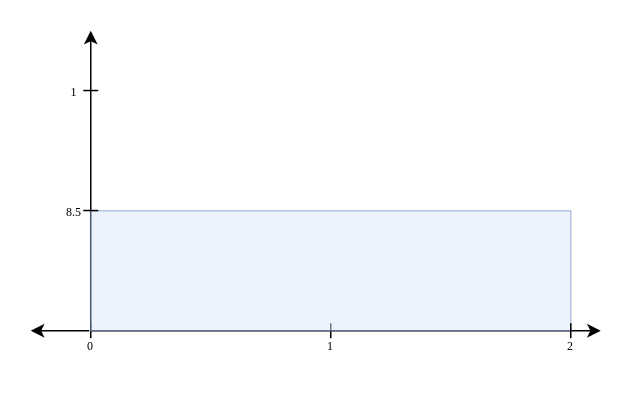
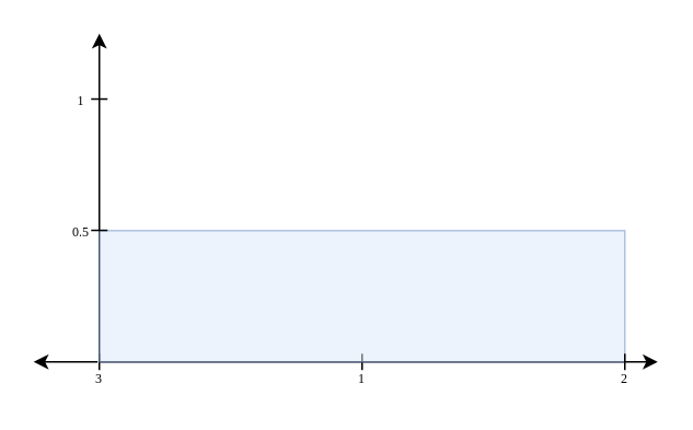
- <mxCell id="12" value="8.5" style="text;html=1;strokeColor=none;fillColor=none;align=center;verticalAlign=middle;whiteSpace=wrap;rounded=0;fontFamily=Lucida Console;fontSize=8;" vertex="1" parent="1"><mxGeometry x="39" y="126" width="20" height="30" as="geometry" /></mxCell>
+ <mxCell id="12" value="0.5" style="text;html=1;strokeColor=none;fillColor=none;align=center;verticalAlign=middle;whiteSpace=wrap;rounded=0;fontFamily=Lucida Console;fontSize=8;" vertex="1" parent="1"><mxGeometry x="39" y="126" width="20" height="30" as="geometry" /></mxCell>
- <mxCell id="9" value="0" style="text;html=1;strokeColor=none;fillColor=none;align=center;verticalAlign=middle;whiteSpace=wrap;rounded=0;fontFamily=Lucida Console;fontSize=8;" vertex="1" parent="1"><mxGeometry x="50" y="220" width="20" height="20" as="geometry" /></mxCell>
+ <mxCell id="9" value="3" style="text;html=1;strokeColor=none;fillColor=none;align=center;verticalAlign=middle;whiteSpace=wrap;rounded=0;fontFamily=Lucida Console;fontSize=8;" vertex="1" parent="1"><mxGeometry x="50" y="220" width="20" height="20" as="geometry" /></mxCell>
